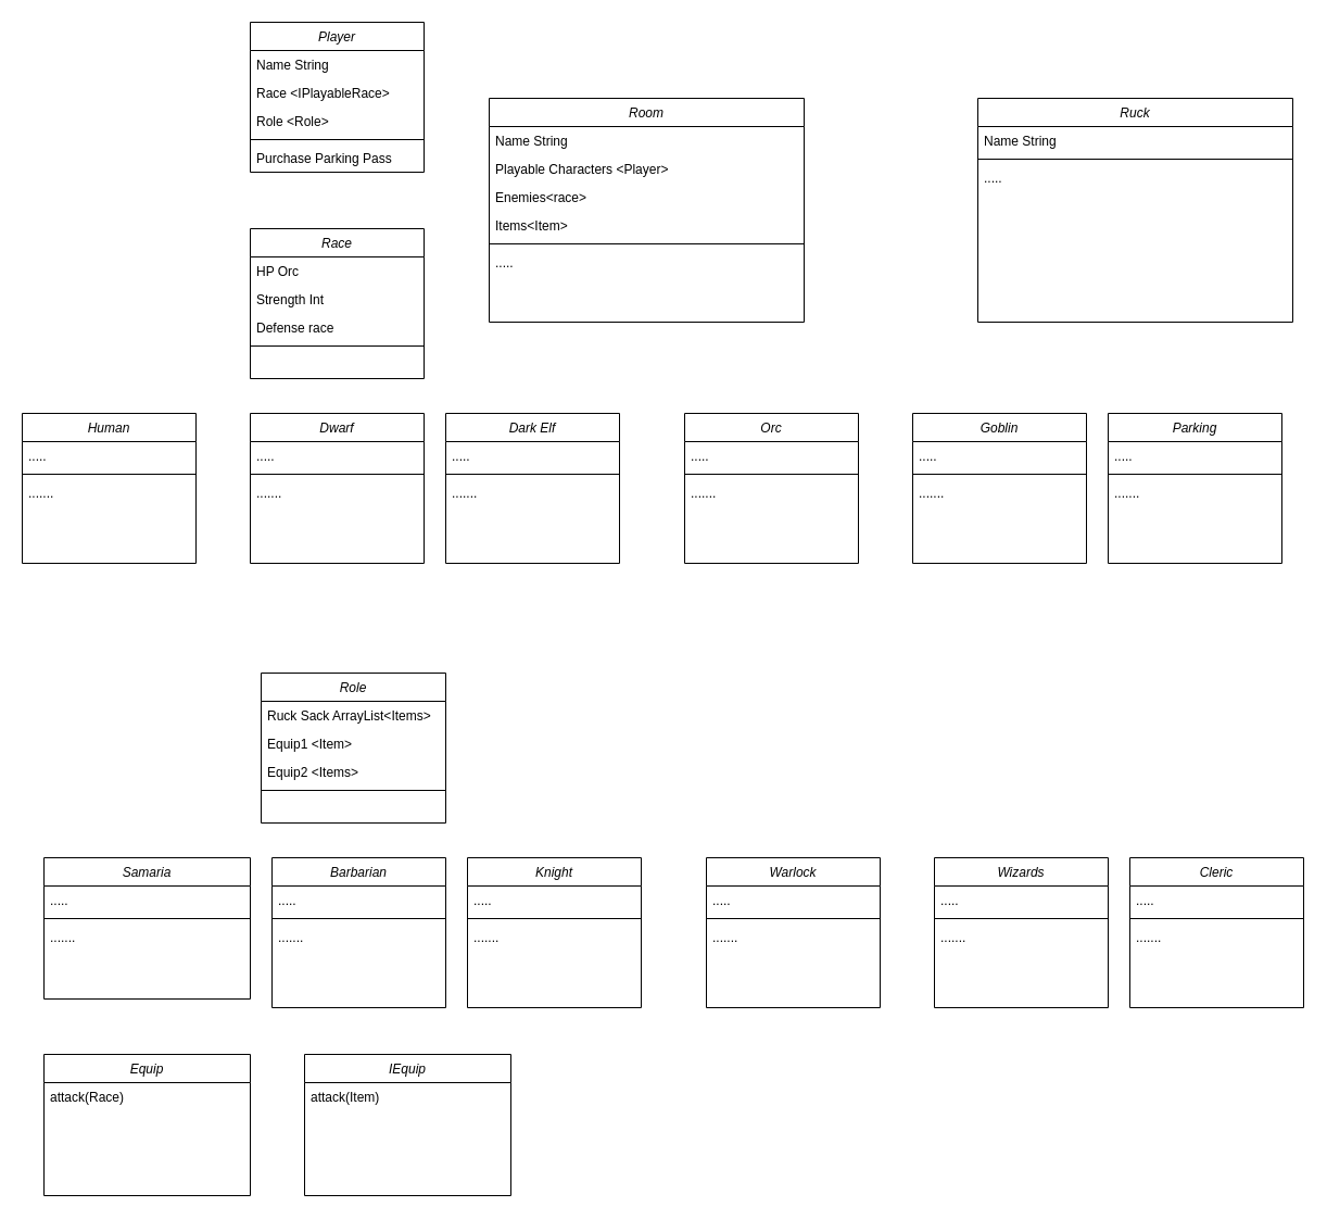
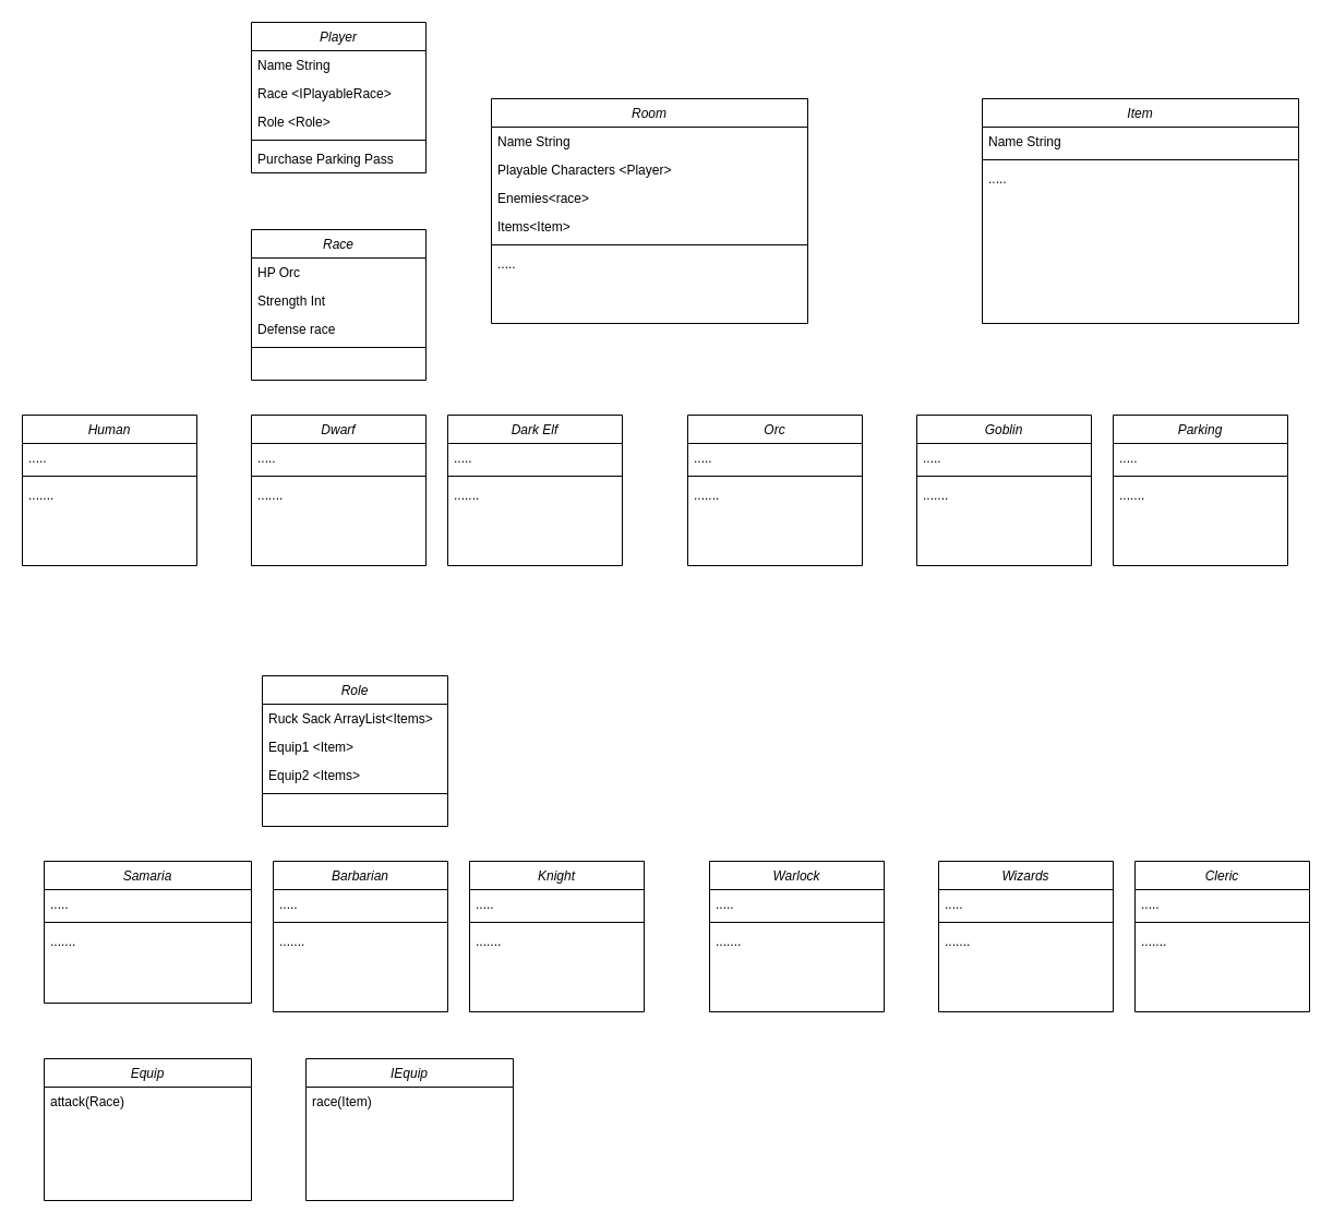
- <mxCell id="77" value="Ruck" style="swimlane;fontStyle=2;align=center;verticalAlign=top;childLayout=stackLayout;horizontal=1;startSize=26;horizontalStack=0;resizeParent=1;resizeLast=0;collapsible=1;marginBottom=0;rounded=0;shadow=0;strokeWidth=1;" vertex="1" parent="1"><mxGeometry x="900" y="90" width="290" height="206" as="geometry"><mxRectangle x="230" y="140" width="160" height="26" as="alternateBounds" /></mxGeometry></mxCell>
+ <mxCell id="77" value="Item" style="swimlane;fontStyle=2;align=center;verticalAlign=top;childLayout=stackLayout;horizontal=1;startSize=26;horizontalStack=0;resizeParent=1;resizeLast=0;collapsible=1;marginBottom=0;rounded=0;shadow=0;strokeWidth=1;" vertex="1" parent="1"><mxGeometry x="900" y="90" width="290" height="206" as="geometry"><mxRectangle x="230" y="140" width="160" height="26" as="alternateBounds" /></mxGeometry></mxCell>
- <mxCell id="76" value="attack(Item)" style="text;align=left;verticalAlign=top;spacingLeft=4;spacingRight=4;overflow=hidden;rotatable=0;points=[[0,0.5],[1,0.5]];portConstraint=eastwest;rounded=0;shadow=0;html=0;" vertex="1" parent="75"><mxGeometry y="26" width="190" height="26" as="geometry" /></mxCell>
+ <mxCell id="76" value="race(Item)" style="text;align=left;verticalAlign=top;spacingLeft=4;spacingRight=4;overflow=hidden;rotatable=0;points=[[0,0.5],[1,0.5]];portConstraint=eastwest;rounded=0;shadow=0;html=0;" vertex="1" parent="75"><mxGeometry y="26" width="190" height="26" as="geometry" /></mxCell>
